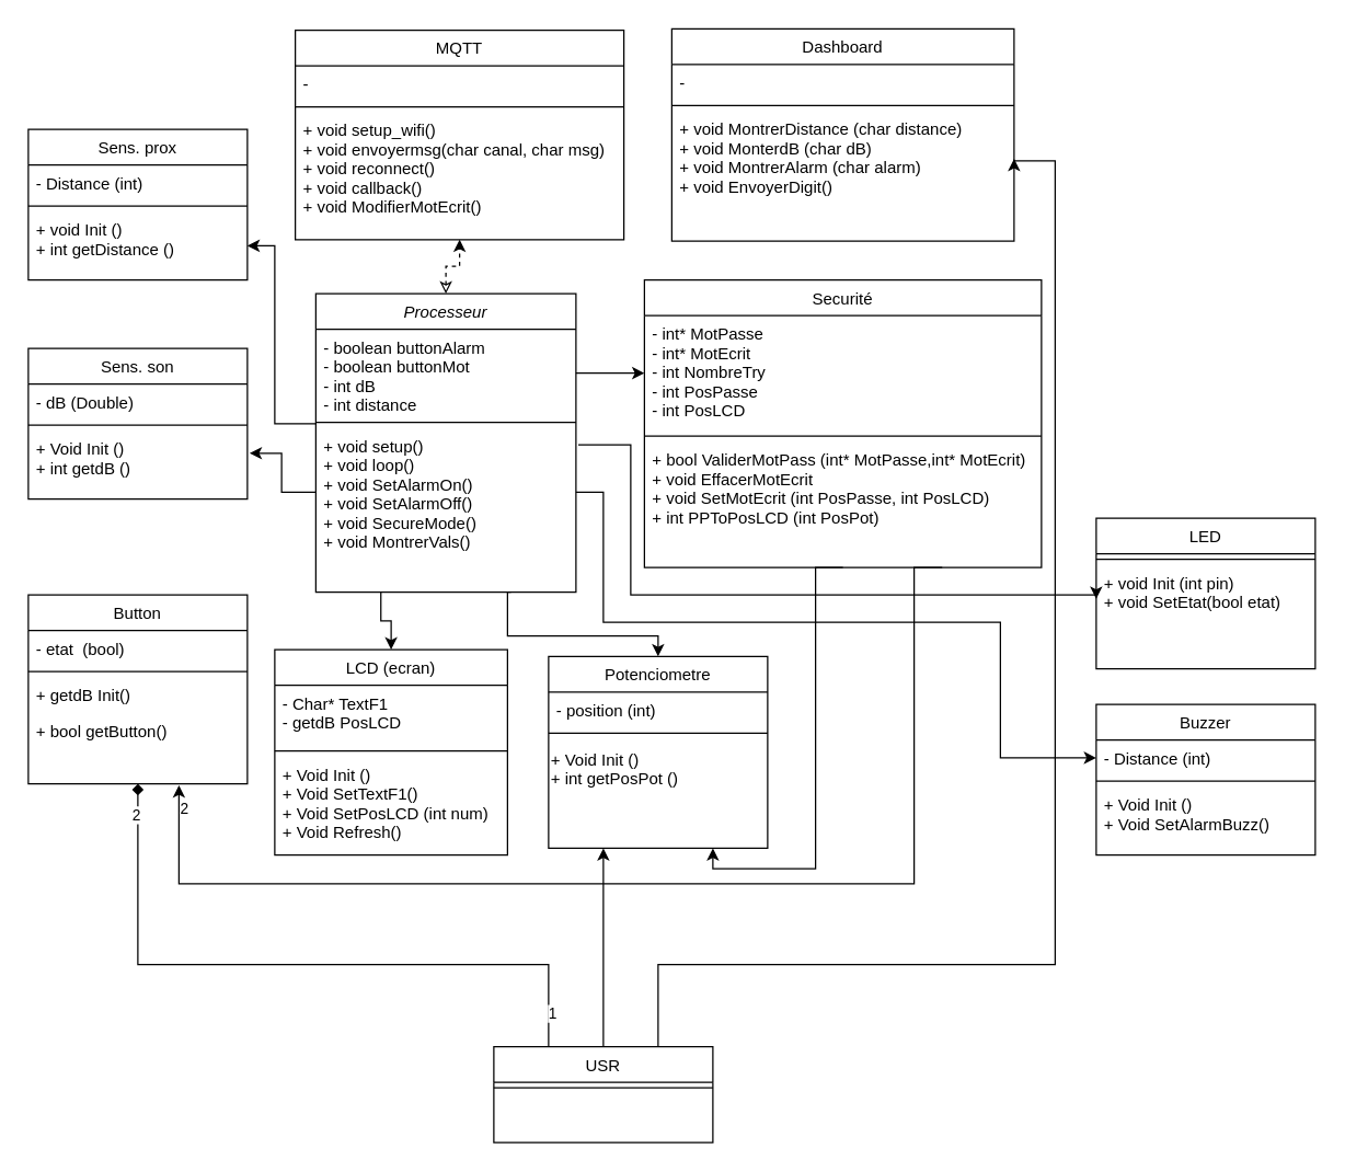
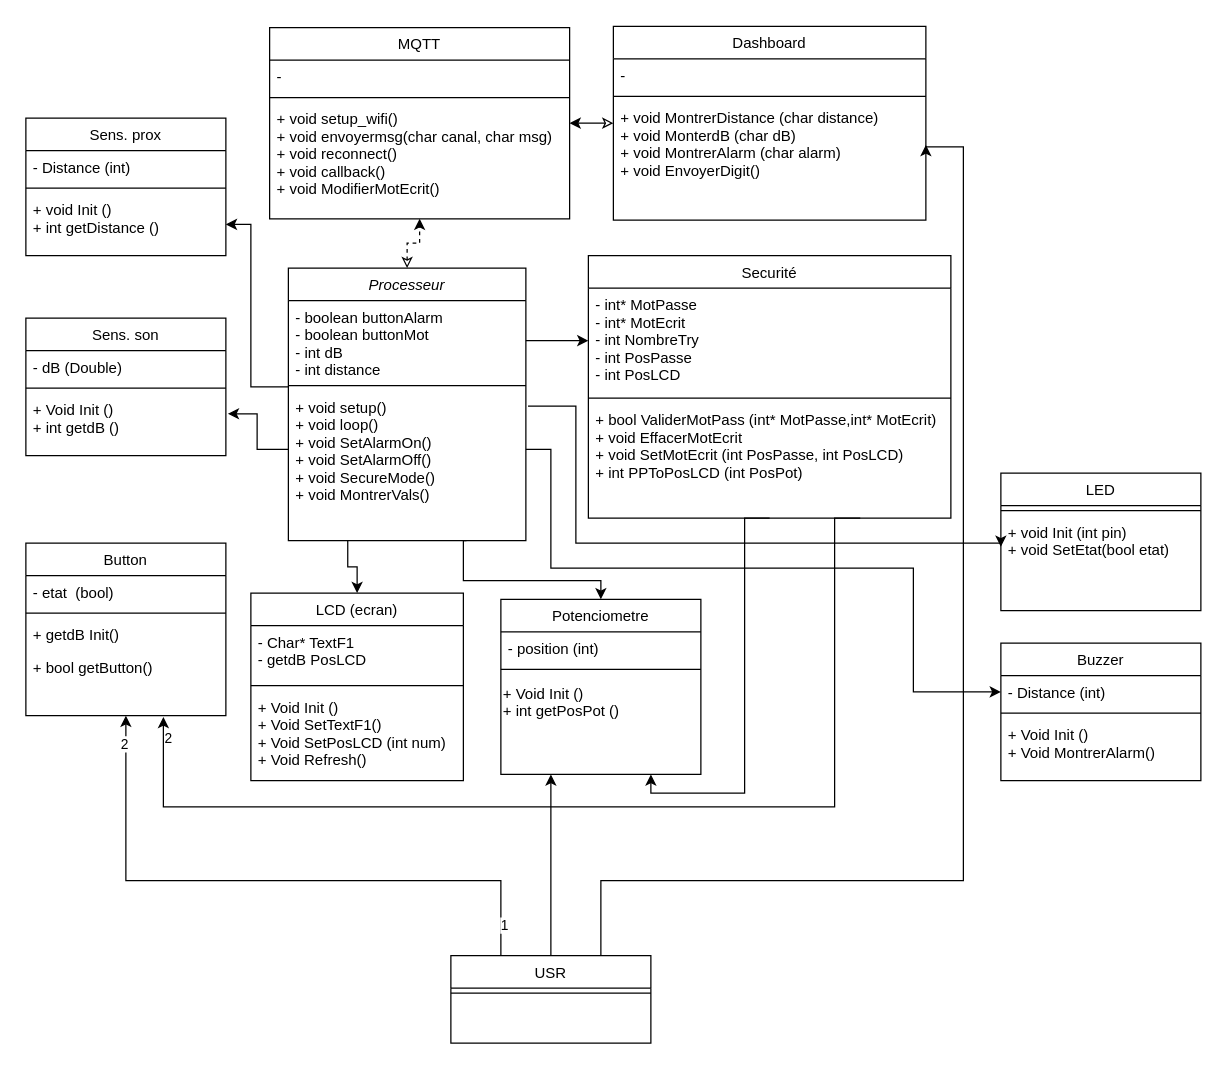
+ <mxCell id="42" style="edgeStyle=orthogonalEdgeStyle;rounded=0;orthogonalLoop=1;jettySize=auto;html=1;entryX=1;entryY=0.5;entryDx=0;entryDy=0;startArrow=classic;startFill=0;" edge="1" parent="1" source="43" target="27"><mxGeometry relative="1" as="geometry" /></mxCell>
- <mxCell id="51" style="edgeStyle=orthogonalEdgeStyle;rounded=0;orthogonalLoop=1;jettySize=auto;html=1;exitX=0.25;exitY=0;exitDx=0;exitDy=0;entryX=0.5;entryY=1;entryDx=0;entryDy=0;endArrow=diamond;" edge="1" parent="1" source="55" target="10"><mxGeometry relative="1" as="geometry"><Array as="points"><mxPoint x="400" y="704" /><mxPoint x="100" y="704" /></Array></mxGeometry></mxCell>
+ <mxCell id="51" style="edgeStyle=orthogonalEdgeStyle;rounded=0;orthogonalLoop=1;jettySize=auto;html=1;exitX=0.25;exitY=0;exitDx=0;exitDy=0;entryX=0.5;entryY=1;entryDx=0;entryDy=0;" edge="1" parent="1" source="55" target="10"><mxGeometry relative="1" as="geometry"><Array as="points"><mxPoint x="400" y="704" /><mxPoint x="100" y="704" /></Array></mxGeometry></mxCell>
- <mxCell id="41" value="+ Void Init ()&#10;+ Void SetAlarmBuzz()" style="text;align=left;verticalAlign=top;spacingLeft=4;spacingRight=4;overflow=hidden;rotatable=0;points=[[0,0.5],[1,0.5]];portConstraint=eastwest;" vertex="1" parent="38"><mxGeometry y="60" width="160" height="50" as="geometry" /></mxCell>
+ <mxCell id="41" value="+ Void Init ()&#10;+ Void MontrerAlarm()" style="text;align=left;verticalAlign=top;spacingLeft=4;spacingRight=4;overflow=hidden;rotatable=0;points=[[0,0.5],[1,0.5]];portConstraint=eastwest;" vertex="1" parent="38"><mxGeometry y="60" width="160" height="50" as="geometry" /></mxCell>
